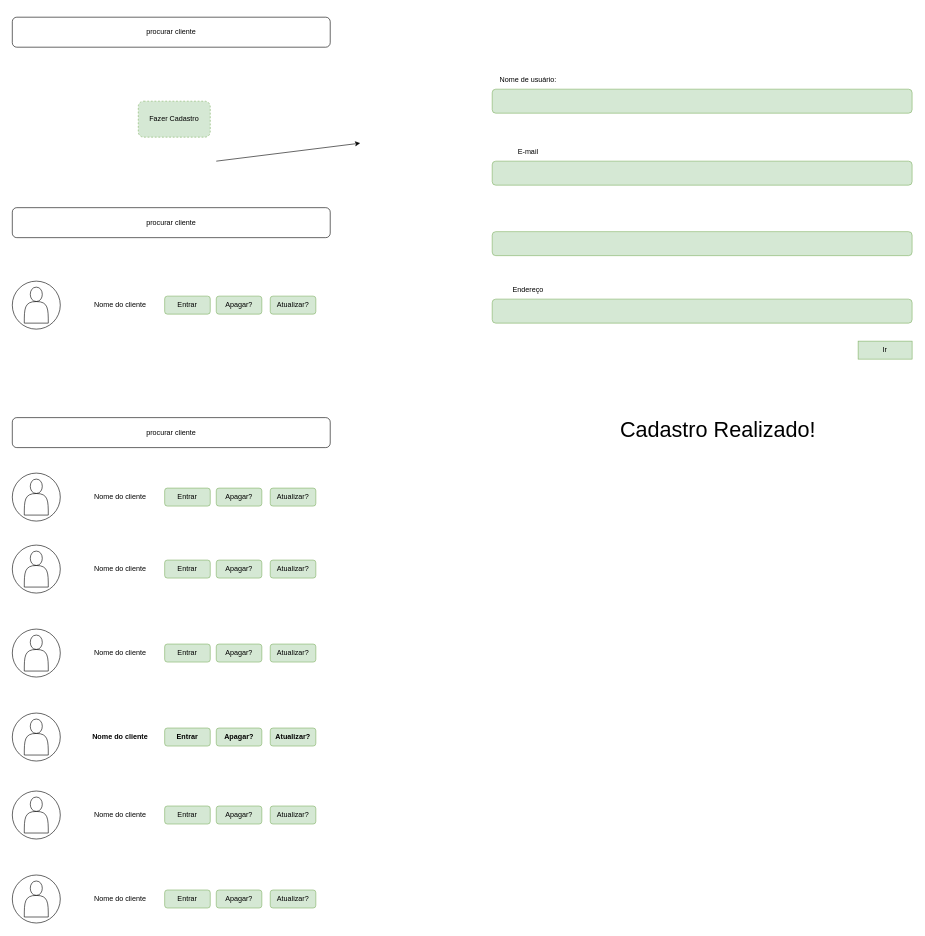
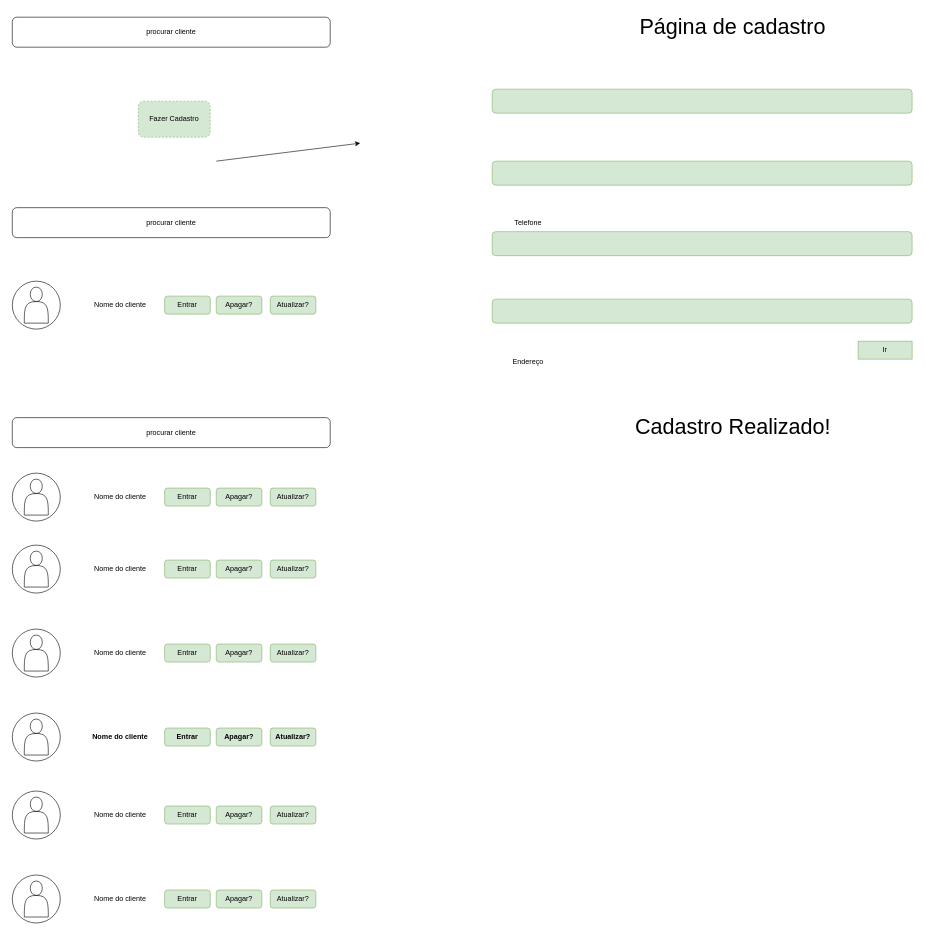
+ <mxCell id="52" value="&lt;font style=&quot;font-size: 36px;&quot;&gt;Página de cadastro&lt;/font&gt;" style="text;html=1;align=center;verticalAlign=middle;whiteSpace=wrap;rounded=0;" vertex="1" parent="1"><mxGeometry x="1046" y="28" width="350" height="30" as="geometry" /></mxCell>
- <mxCell id="53" value="Nome de usuário:" style="text;html=1;align=center;verticalAlign=middle;whiteSpace=wrap;rounded=0;" vertex="1" parent="1"><mxGeometry x="820" y="118" width="120" height="30" as="geometry" /></mxCell>
- <mxCell id="55" value="E-mail" style="text;html=1;align=center;verticalAlign=middle;whiteSpace=wrap;rounded=0;" vertex="1" parent="1"><mxGeometry x="820" y="238" width="120" height="30" as="geometry" /></mxCell>
+ <mxCell id="57" value="Telefone" style="text;html=1;align=center;verticalAlign=middle;whiteSpace=wrap;rounded=0;" vertex="1" parent="1"><mxGeometry x="820" y="355.5" width="120" height="30" as="geometry" /></mxCell>
- <mxCell id="59" value="Endereço" style="text;html=1;align=center;verticalAlign=middle;whiteSpace=wrap;rounded=0;" vertex="1" parent="1"><mxGeometry x="820" y="468" width="120" height="30" as="geometry" /></mxCell>
+ <mxCell id="59" value="Endereço" style="text;html=1;align=center;verticalAlign=middle;whiteSpace=wrap;rounded=0;" vertex="1" parent="1"><mxGeometry x="820" y="588" width="120" height="30" as="geometry" /></mxCell>
- <mxCell id="62" value="&lt;font style=&quot;font-size: 36px;&quot;&gt;Cadastro Realizado!&lt;/font&gt;" style="text;html=1;align=center;verticalAlign=middle;whiteSpace=wrap;rounded=0;" vertex="1" parent="1"><mxGeometry x="991.5" y="700.5" width="409" height="30" as="geometry" /></mxCell>
+ <mxCell id="62" value="&lt;font style=&quot;font-size: 36px;&quot;&gt;Cadastro Realizado!&lt;/font&gt;" style="text;html=1;align=center;verticalAlign=middle;whiteSpace=wrap;rounded=0;" vertex="1" parent="1"><mxGeometry x="1016.5" y="695.5" width="409" height="30" as="geometry" /></mxCell>
